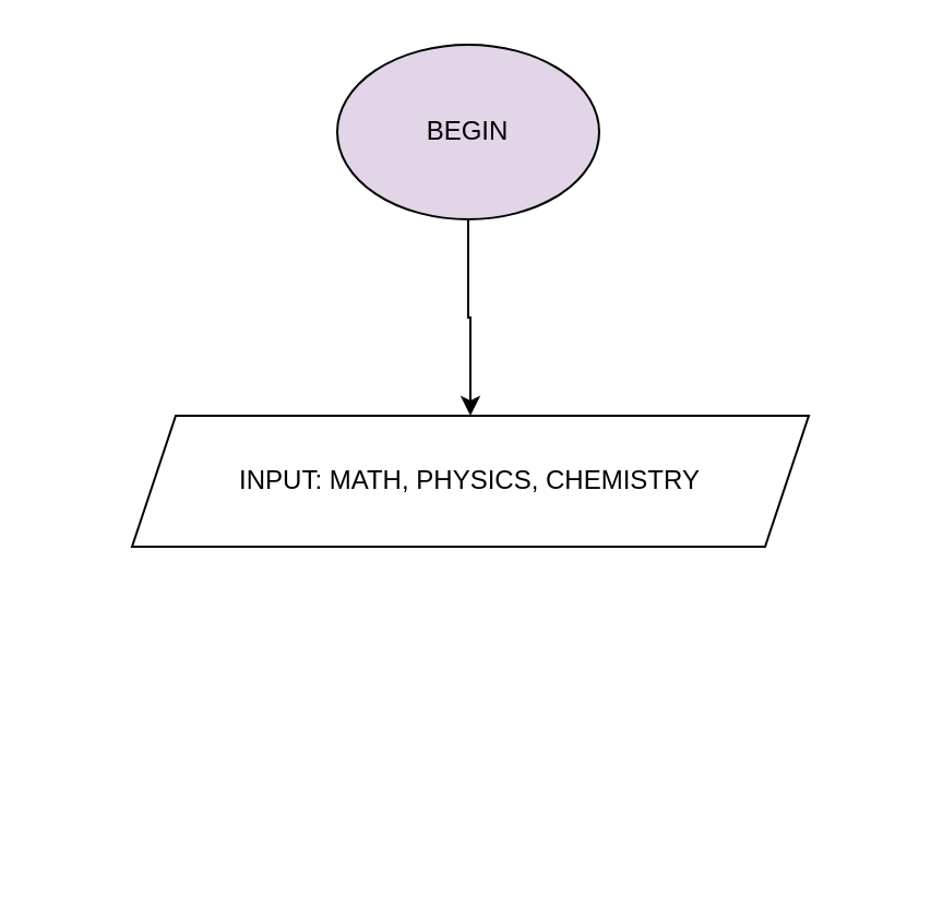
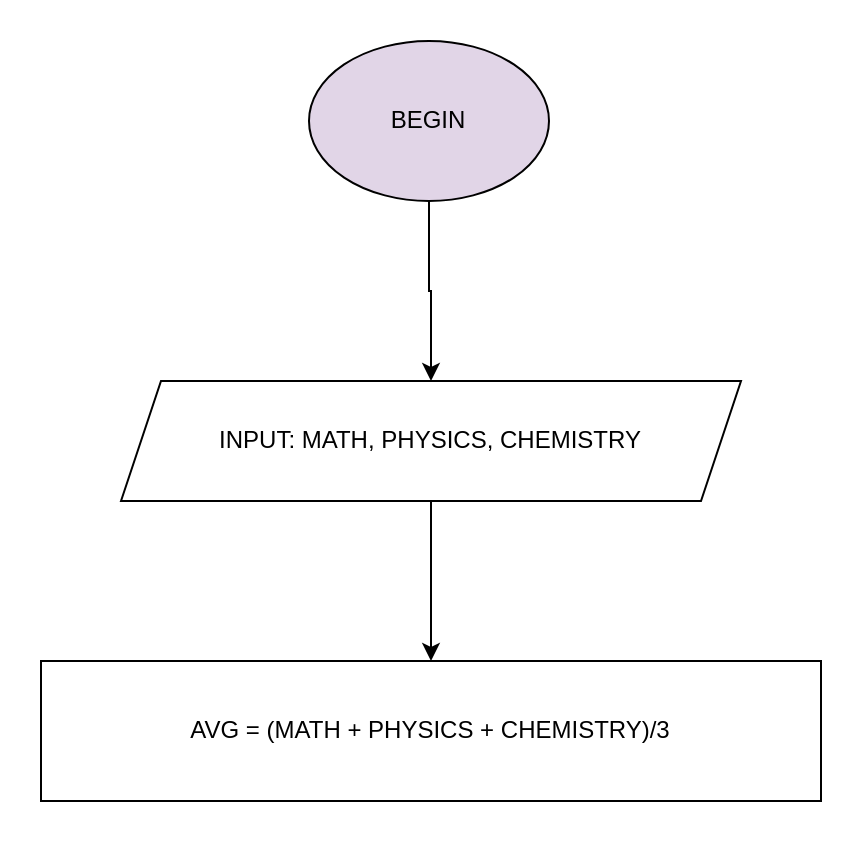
+ <mxCell id="4" value="" style="edgeStyle=orthogonalEdgeStyle;rounded=0;orthogonalLoop=1;jettySize=auto;html=1;" edge="1" parent="1" source="5" target="6"><mxGeometry relative="1" as="geometry" /></mxCell>
+ <mxCell id="6" value="AVG = (MATH + PHYSICS + CHEMISTRY)/3" style="whiteSpace=wrap;html=1;" vertex="1" parent="1"><mxGeometry x="20" y="330" width="390" height="70" as="geometry" /></mxCell>
